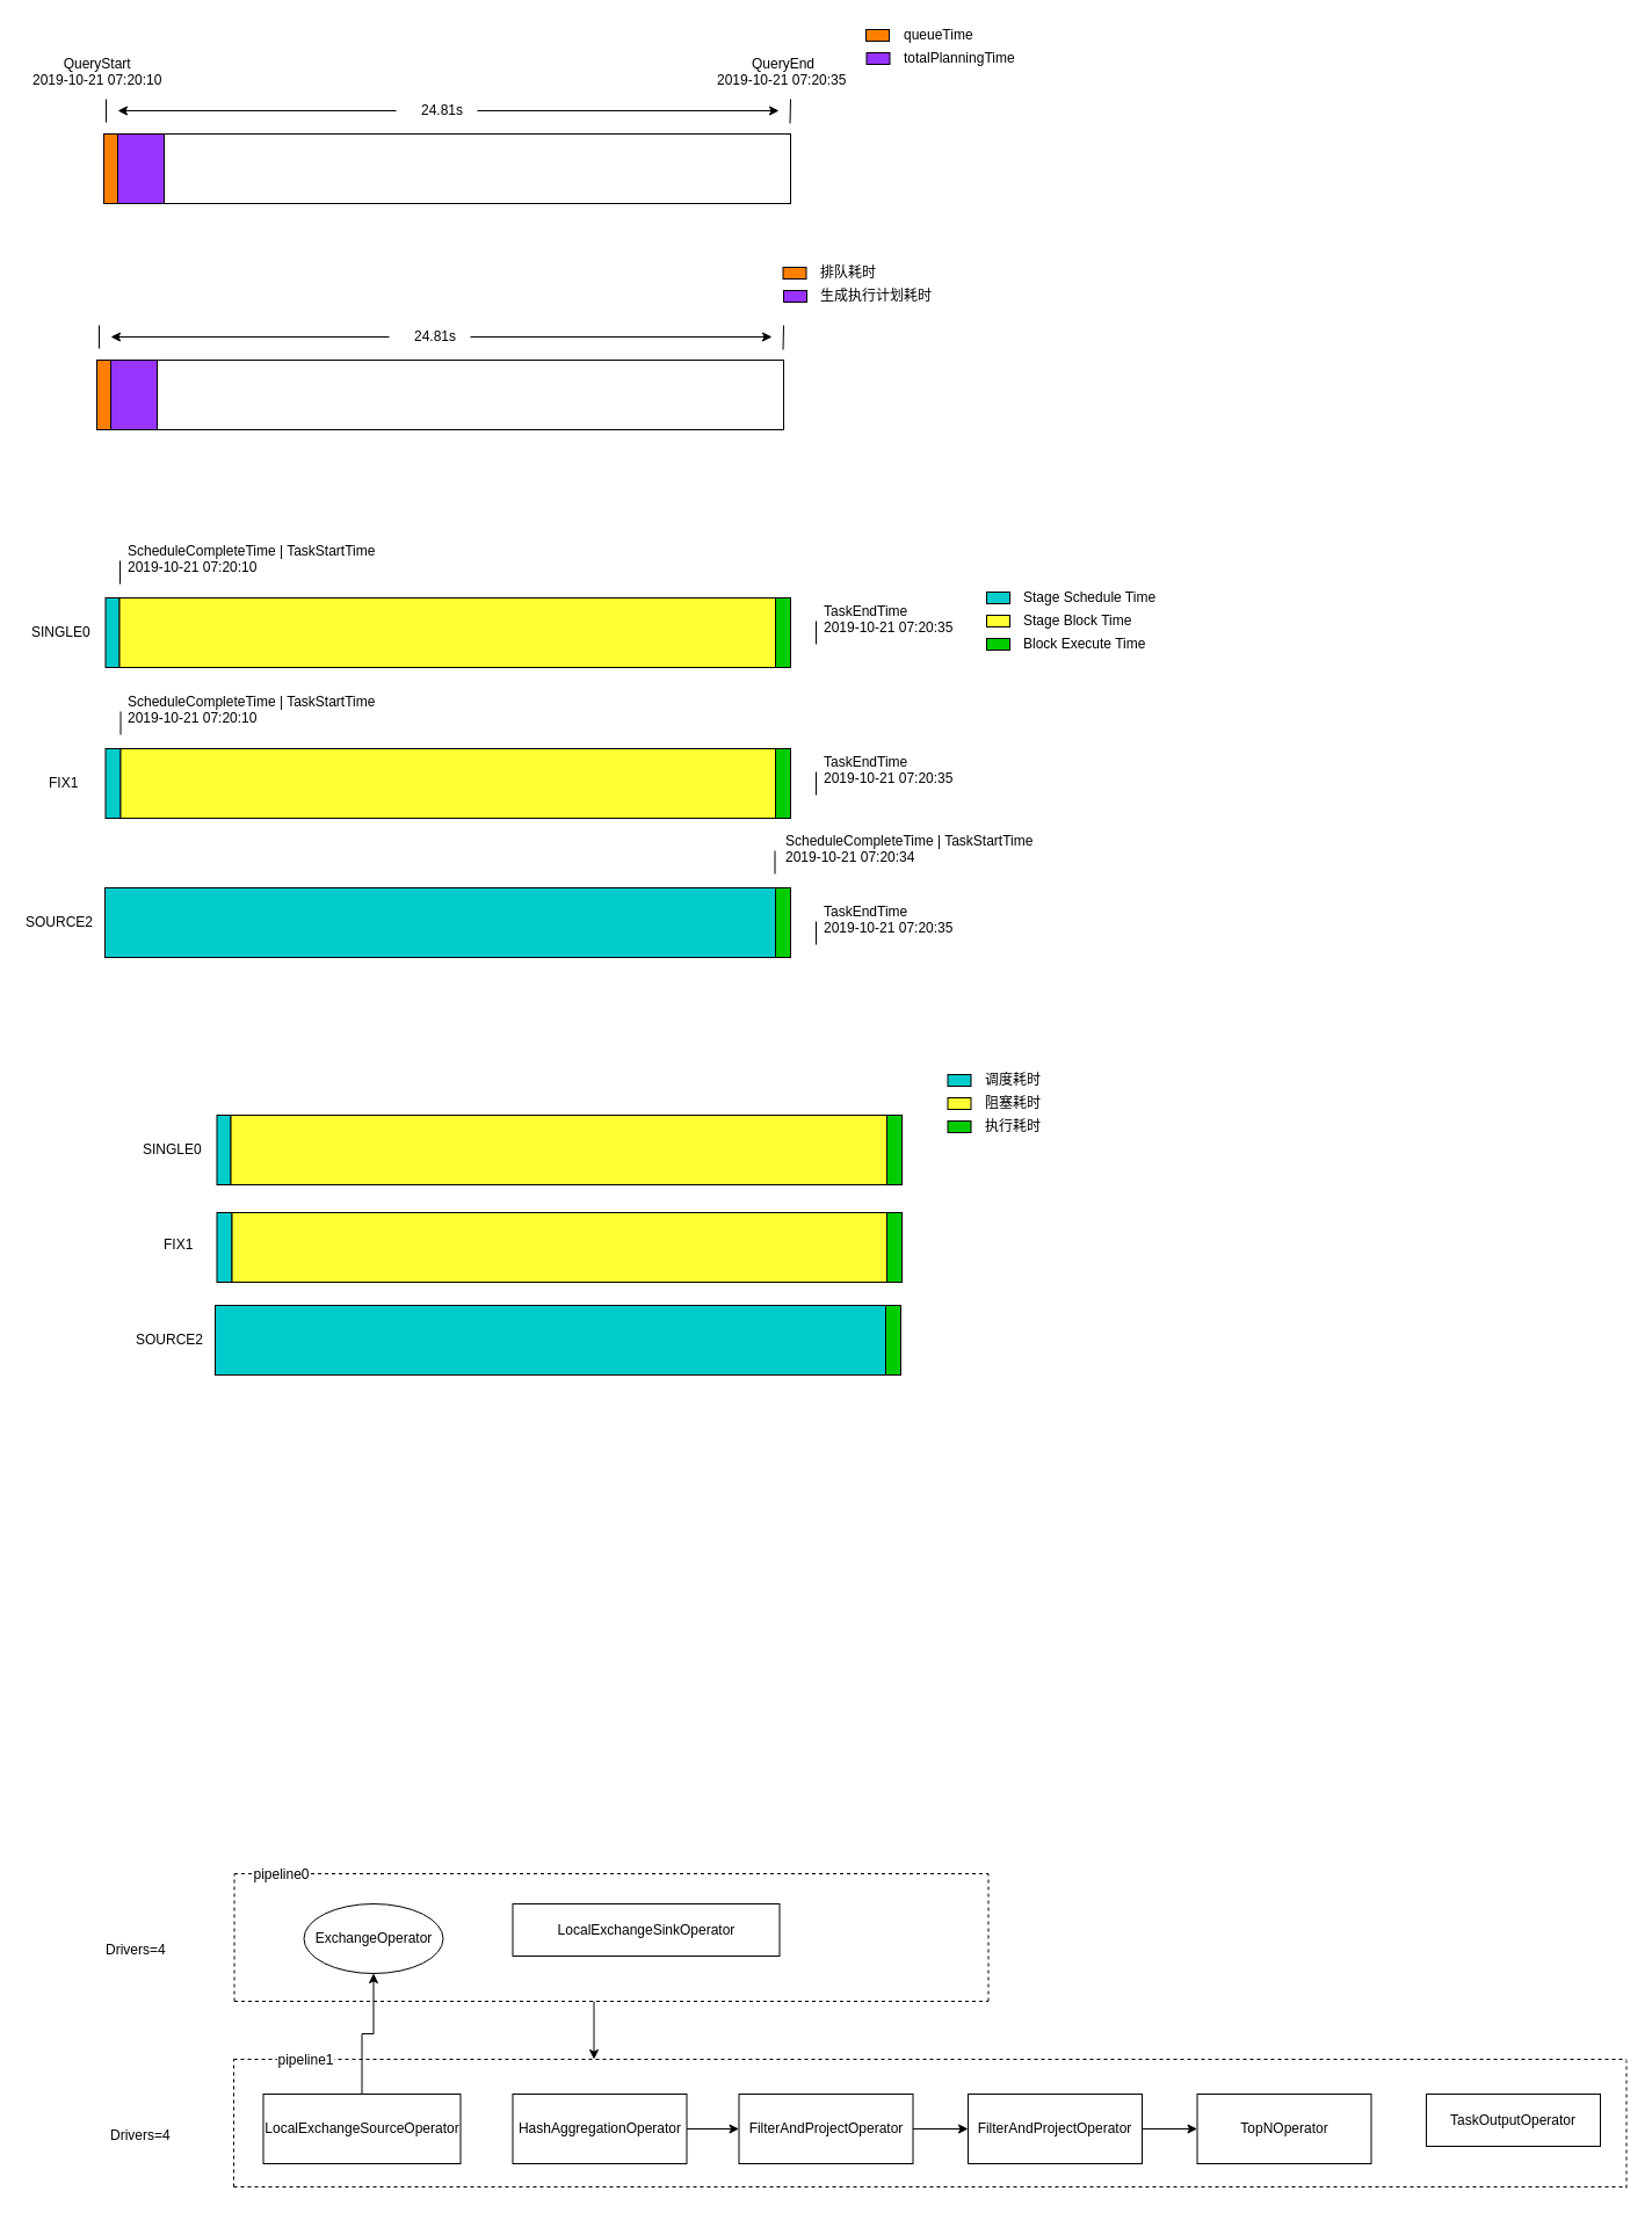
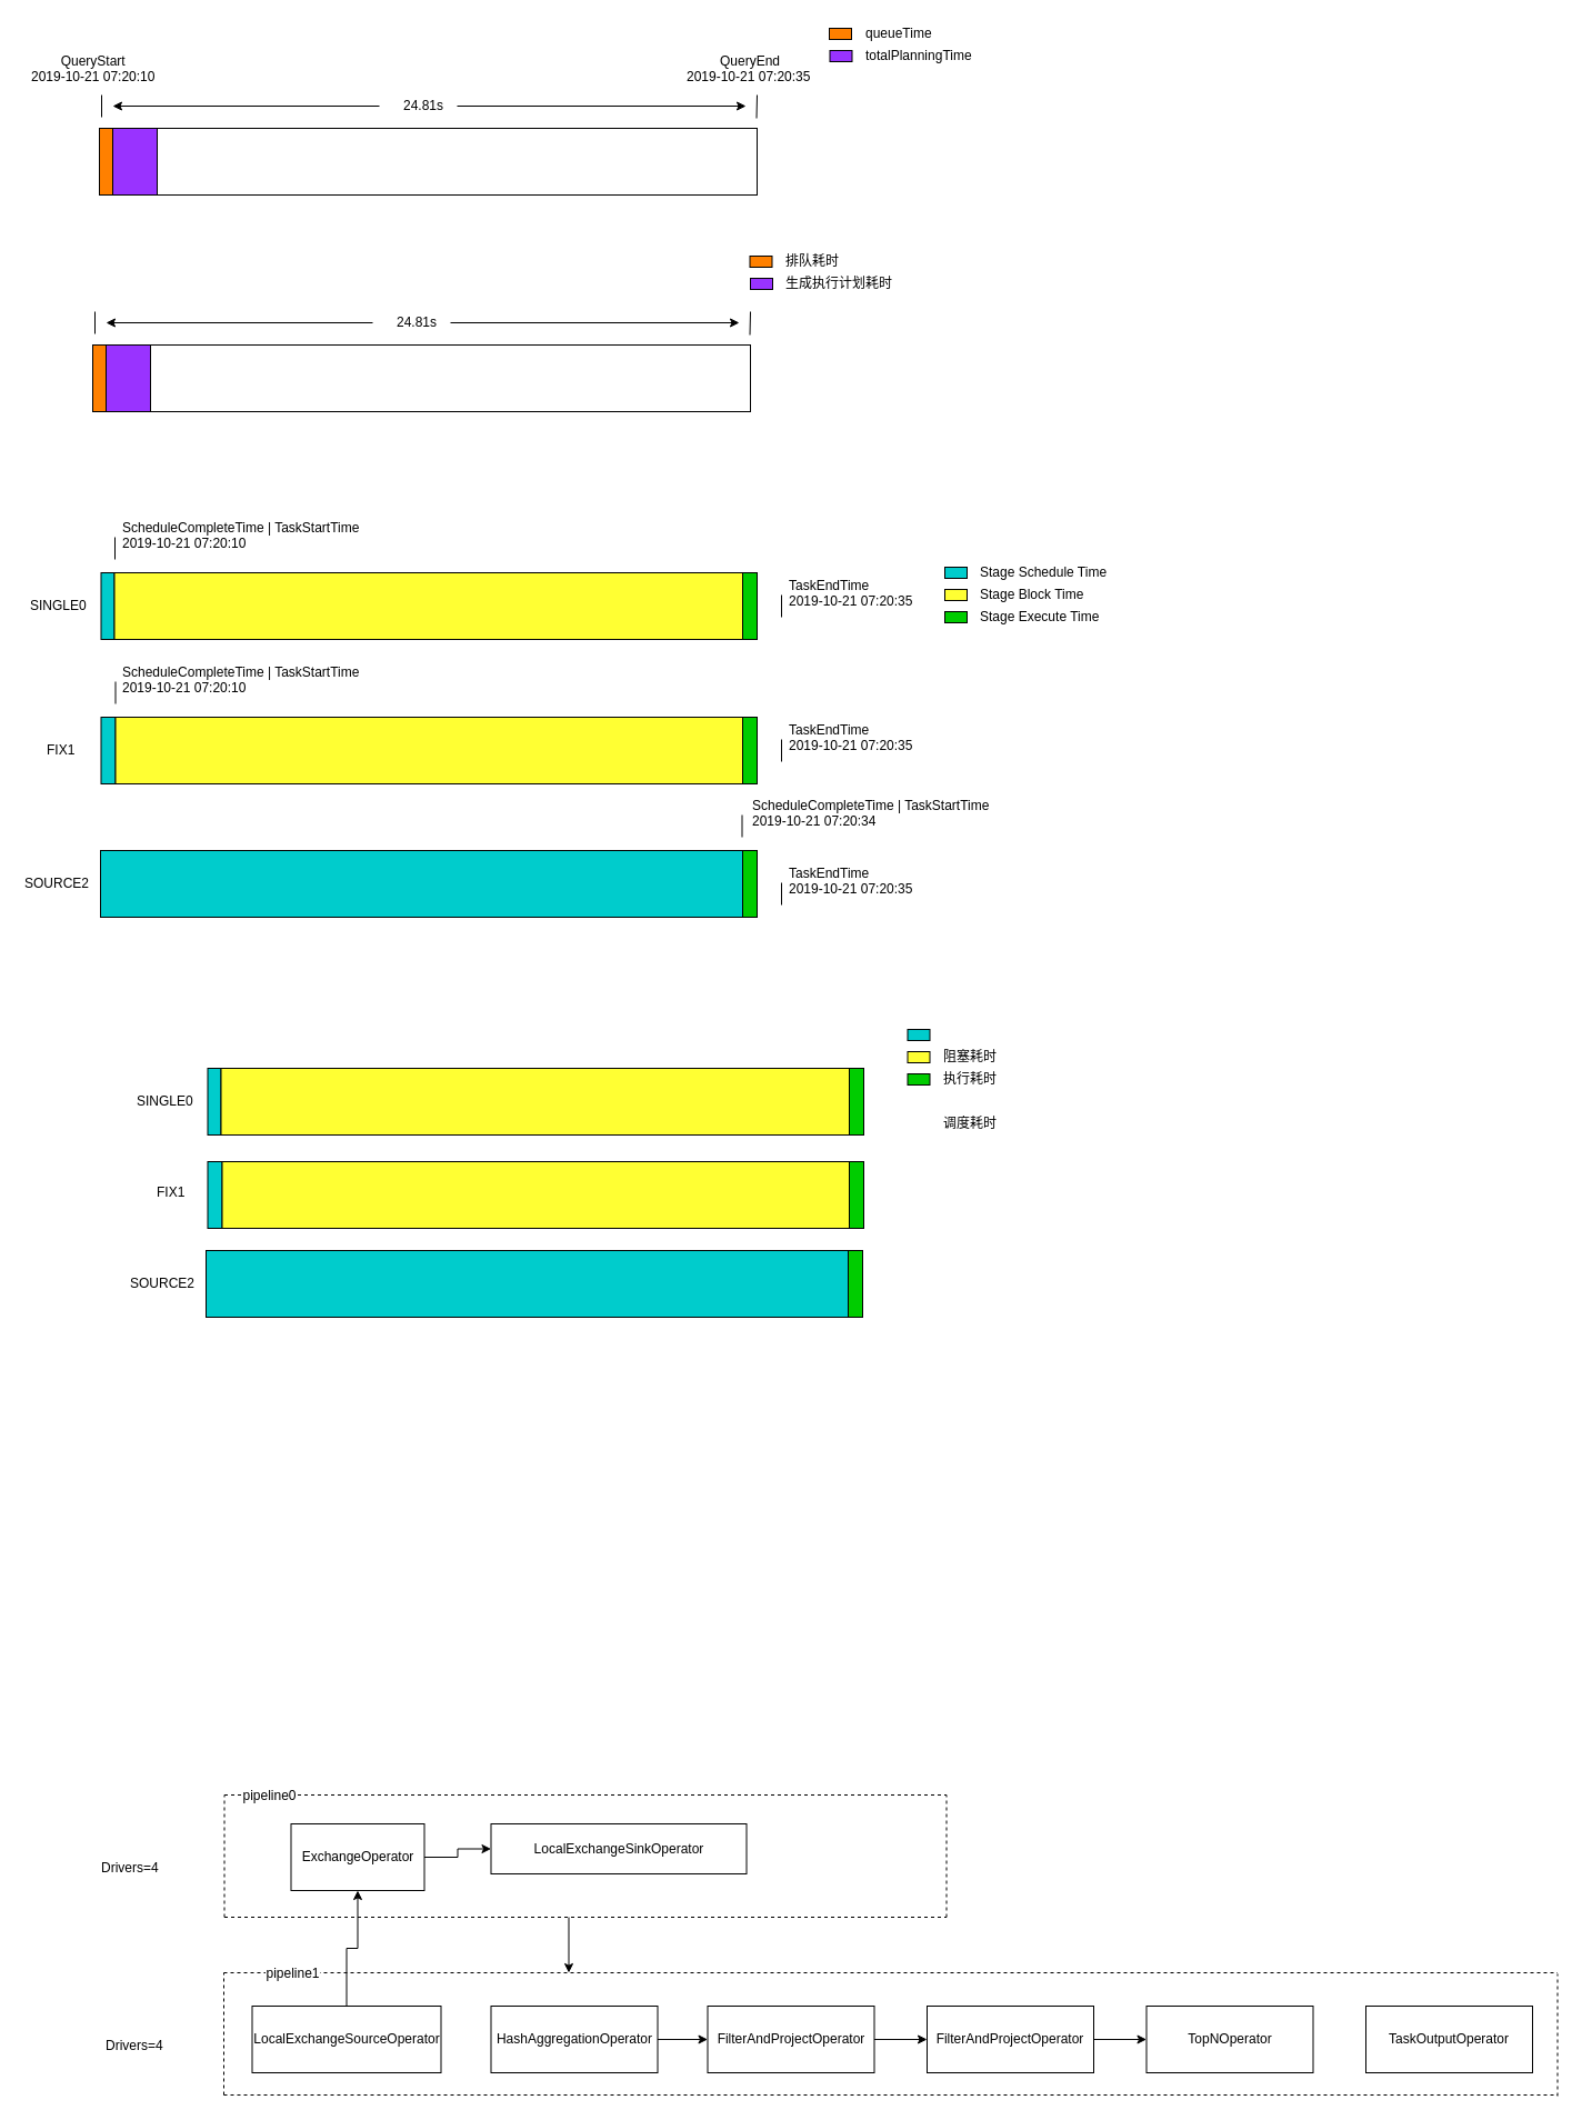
- <mxCell id="29" value="Block Execute Time" style="text;html=1;resizable=0;points=[];autosize=1;align=left;verticalAlign=top;spacingTop=-4;" vertex="1" parent="1"><mxGeometry x="880" y="545" width="120" height="20" as="geometry" /></mxCell>
+ <mxCell id="29" value="Stage Execute Time" style="text;html=1;resizable=0;points=[];autosize=1;align=left;verticalAlign=top;spacingTop=-4;" vertex="1" parent="1"><mxGeometry x="880" y="545" width="120" height="20" as="geometry" /></mxCell>
- <mxCell id="89" value="调度耗时" style="text;html=1;resizable=0;points=[];autosize=1;align=left;verticalAlign=top;spacingTop=-4;" vertex="1" parent="1"><mxGeometry x="846.5" y="921" width="60" height="20" as="geometry" /></mxCell>
+ <mxCell id="89" value="调度耗时" style="text;html=1;resizable=0;points=[];autosize=1;align=left;verticalAlign=top;spacingTop=-4;" vertex="1" parent="1"><mxGeometry x="846.5" y="1001" width="60" height="20" as="geometry" /></mxCell>
- <mxCell id="43" value="ExchangeOperator" style="ellipse;whiteSpace=wrap;html=1;labelBackgroundColor=none;fillColor=#FFFFFF;gradientColor=none;" vertex="1" parent="1"><mxGeometry x="261.5" y="1641" width="120" height="60" as="geometry" /></mxCell>
+ <mxCell id="43" value="ExchangeOperator" style="rounded=0;whiteSpace=wrap;html=1;labelBackgroundColor=none;fillColor=#FFFFFF;gradientColor=none;" vertex="1" parent="1"><mxGeometry x="261.5" y="1641" width="120" height="60" as="geometry" /></mxCell>
+ <mxCell id="42" value="" style="edgeStyle=orthogonalEdgeStyle;rounded=0;orthogonalLoop=1;jettySize=auto;html=1;" edge="1" parent="1" source="43" target="44"><mxGeometry relative="1" as="geometry" /></mxCell>
- <mxCell id="59" value="TaskOutputOperator" style="rounded=0;whiteSpace=wrap;html=1;labelBackgroundColor=none;fillColor=#FFFFFF;gradientColor=none;" vertex="1" parent="1"><mxGeometry x="1229" y="1805" width="150" height="45" as="geometry" /></mxCell>
+ <mxCell id="59" value="TaskOutputOperator" style="rounded=0;whiteSpace=wrap;html=1;labelBackgroundColor=none;fillColor=#FFFFFF;gradientColor=none;" vertex="1" parent="1"><mxGeometry x="1229" y="1805" width="150" height="60" as="geometry" /></mxCell>
